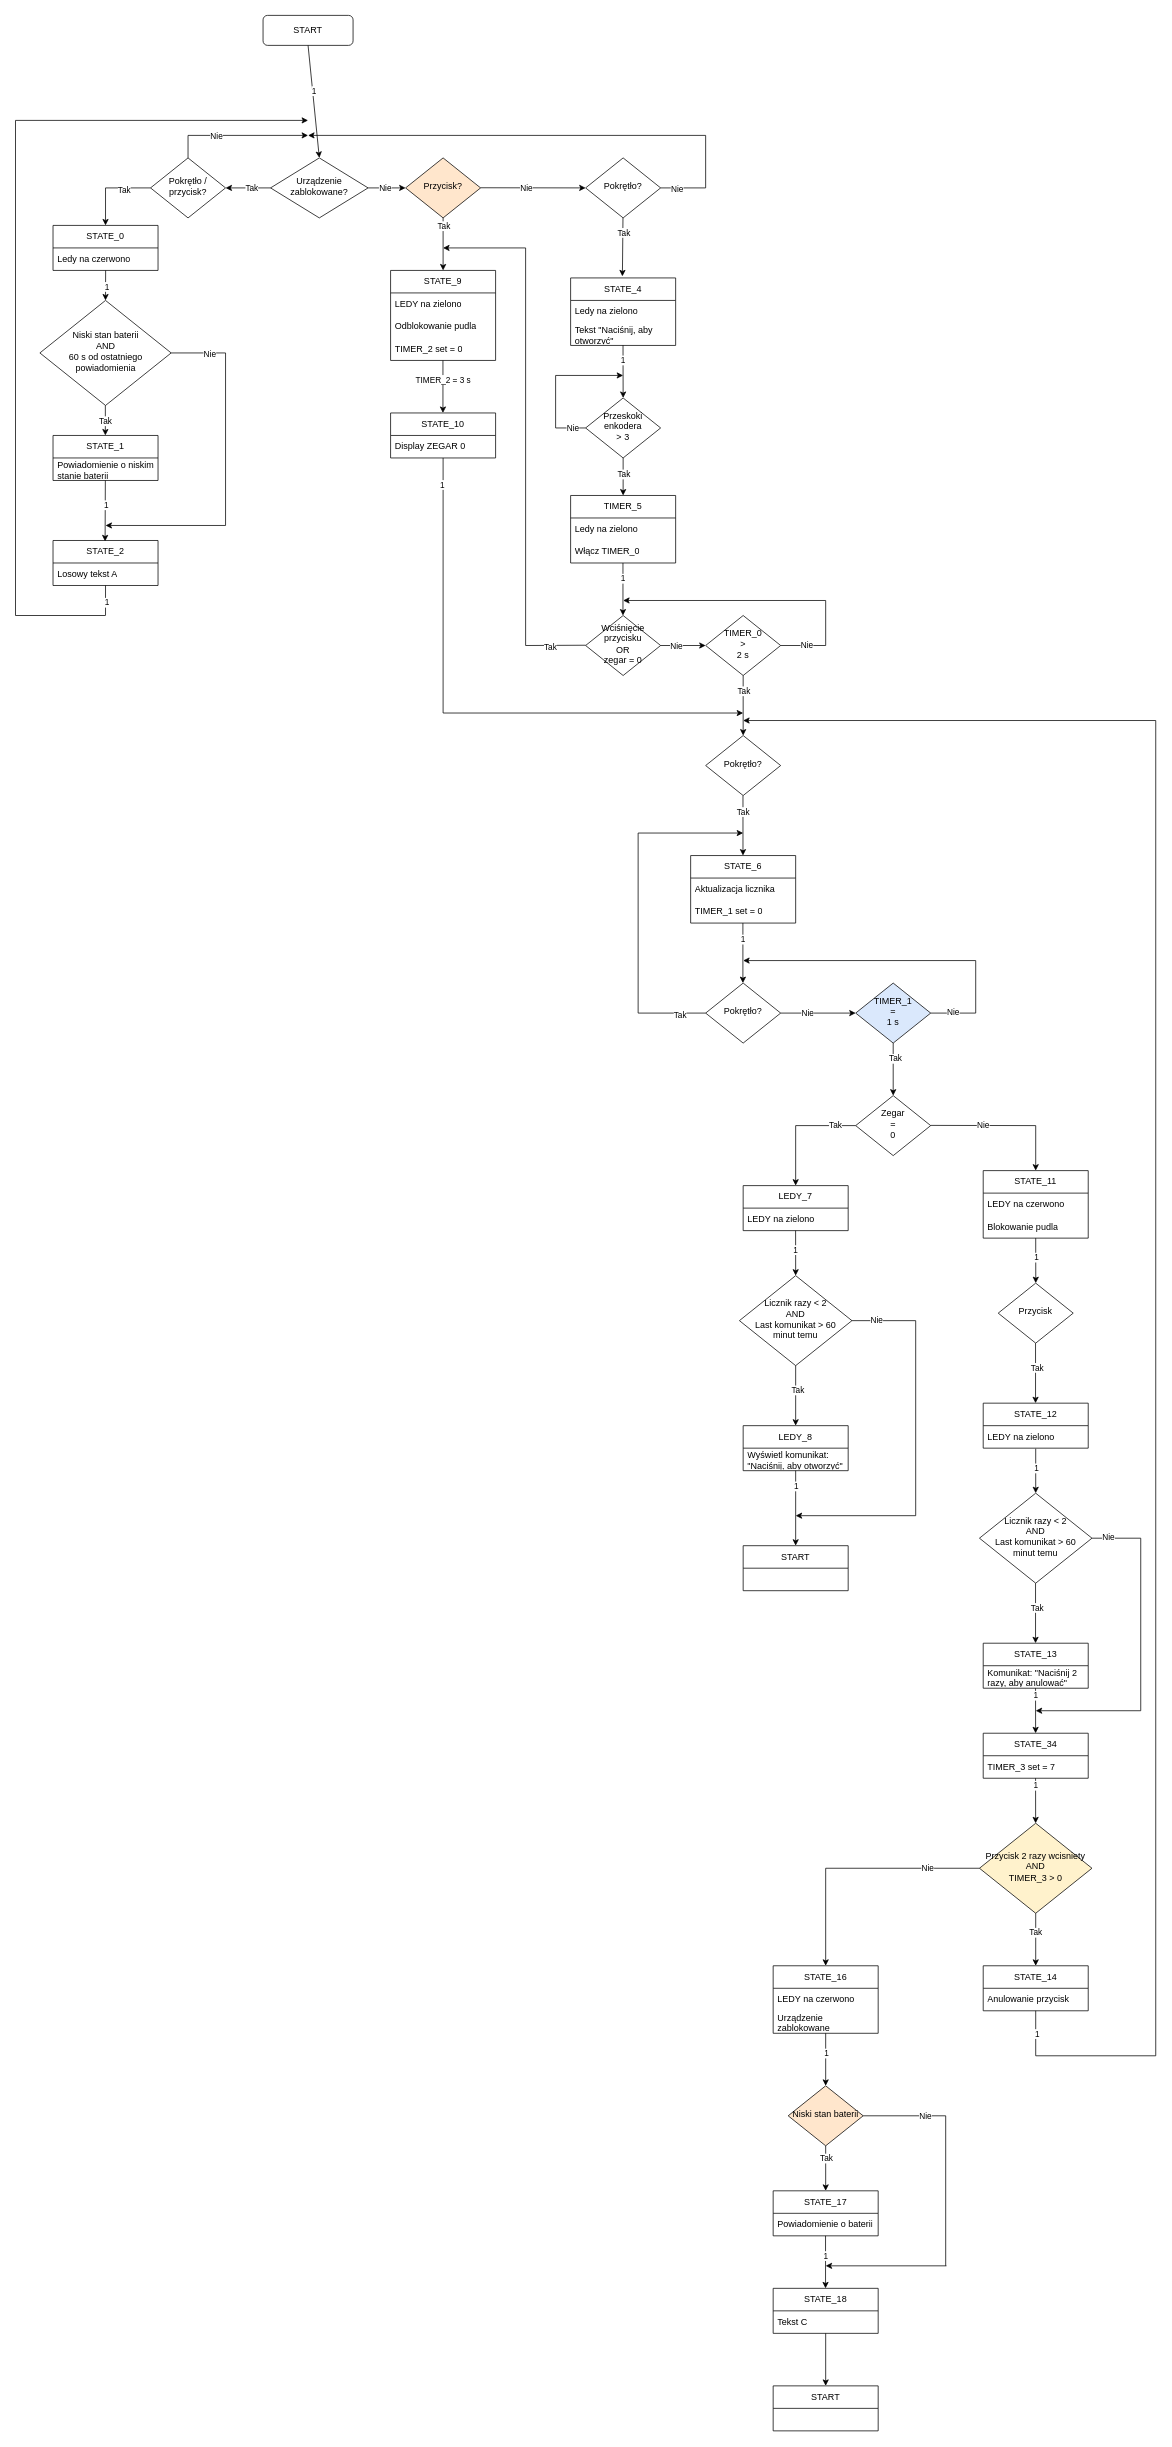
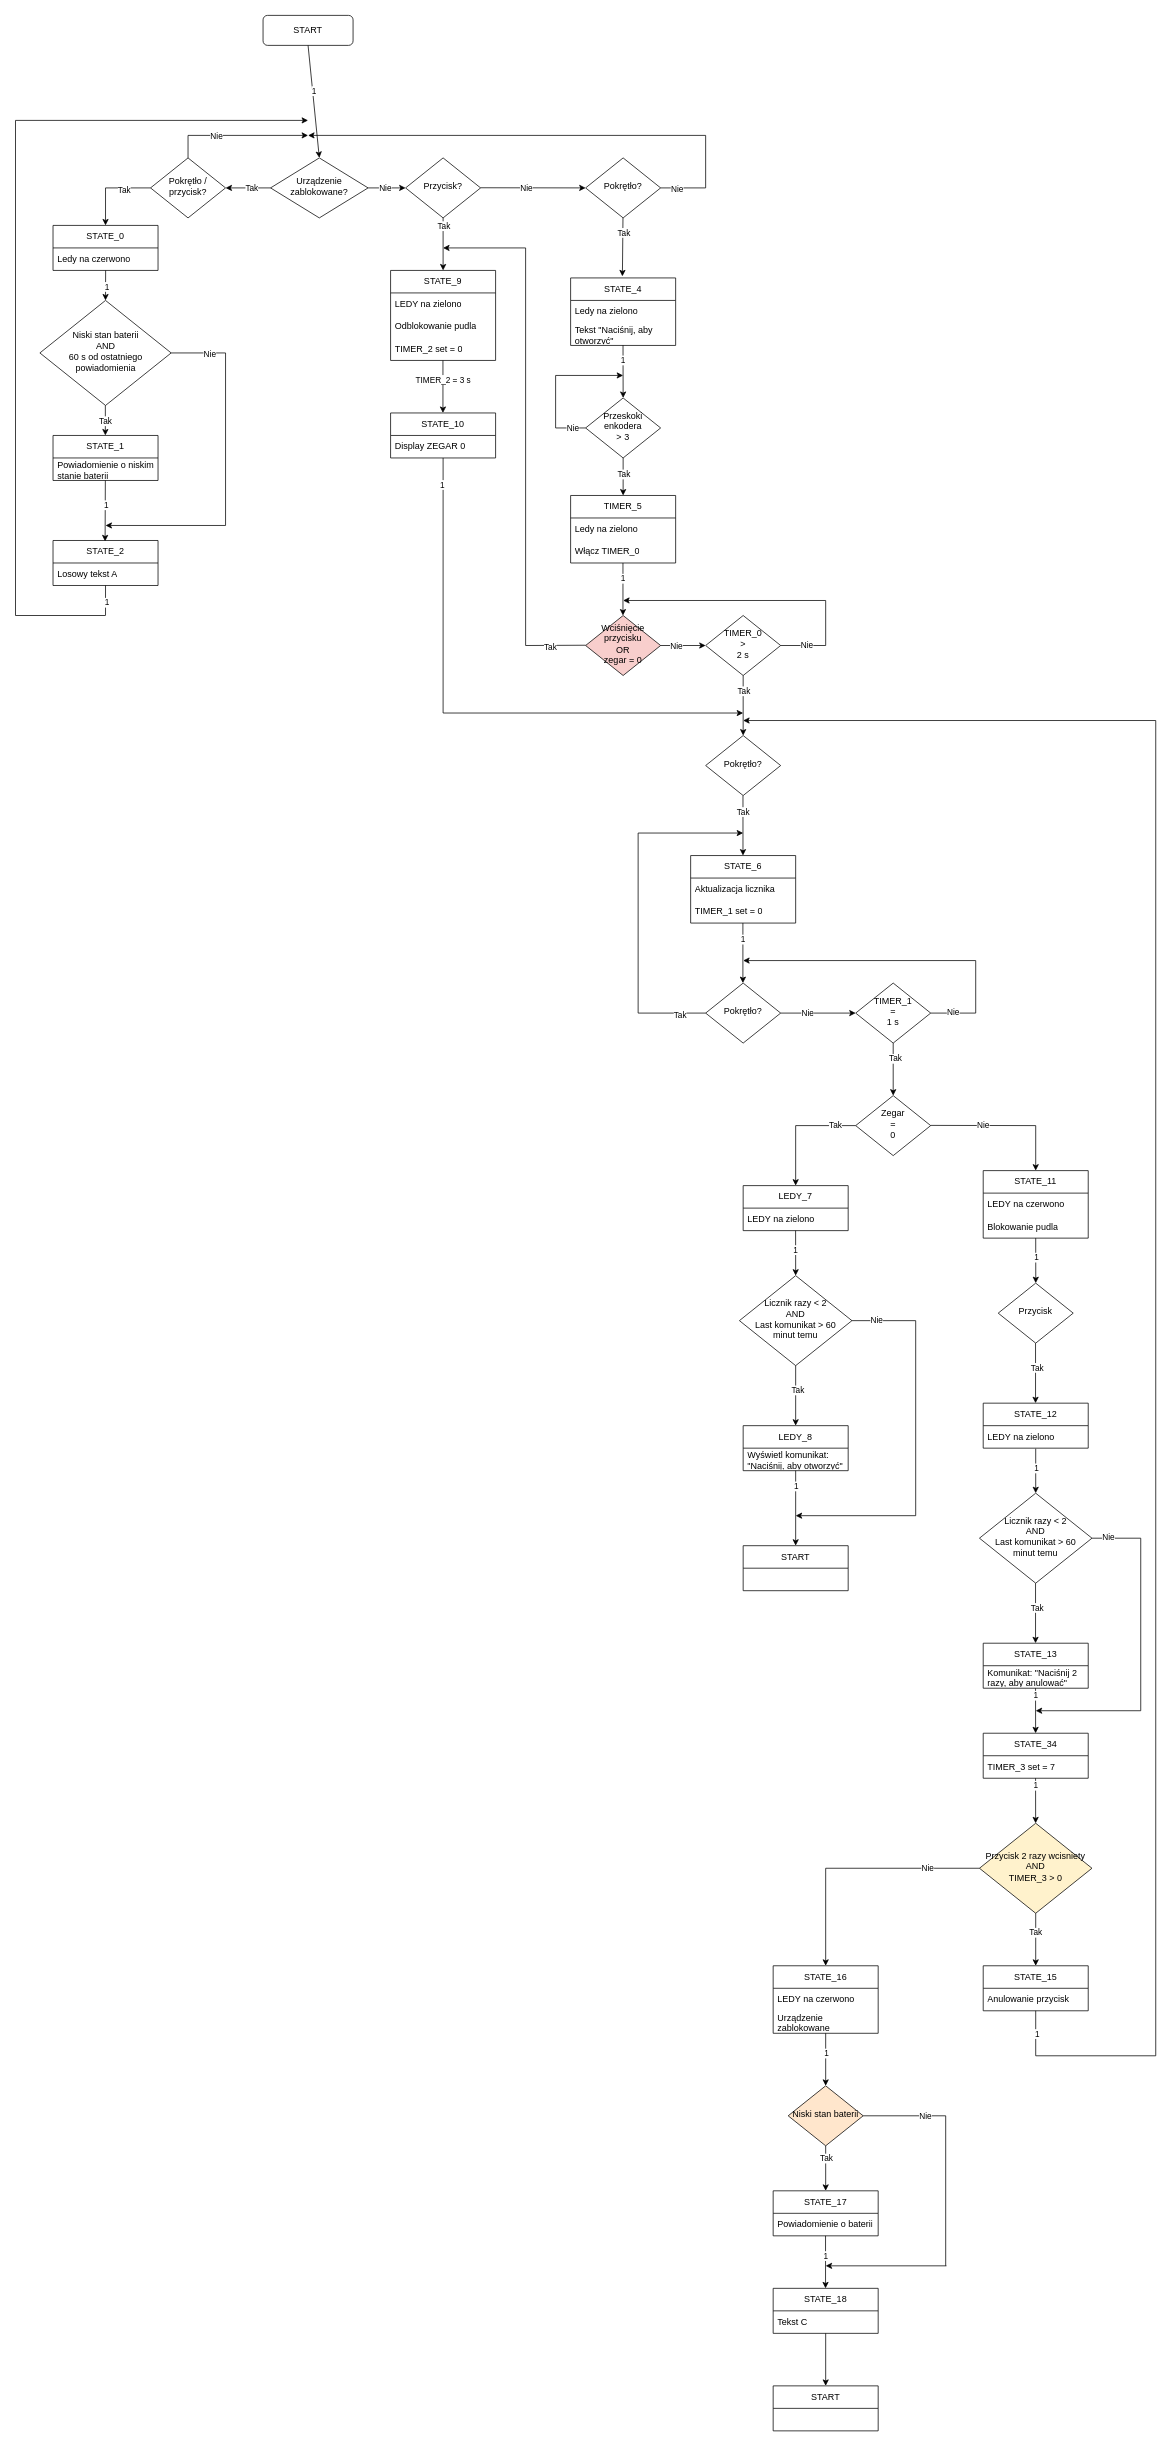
- <mxCell id="39" value="Przycisk?" style="rhombus;whiteSpace=wrap;html=1;shadow=0;fontFamily=Helvetica;fontSize=12;align=center;strokeWidth=1;spacing=6;spacingTop=-4;fillColor=#ffe6cc;" parent="1" vertex="1"><mxGeometry x="540" y="210" width="100" height="80" as="geometry" /></mxCell>
+ <mxCell id="39" value="Przycisk?" style="rhombus;whiteSpace=wrap;html=1;shadow=0;fontFamily=Helvetica;fontSize=12;align=center;strokeWidth=1;spacing=6;spacingTop=-4;" parent="1" vertex="1"><mxGeometry x="540" y="210" width="100" height="80" as="geometry" /></mxCell>
- <mxCell id="66" value="Wciśnięcie przycisku&lt;br&gt;OR&lt;br&gt;zegar = 0" style="rhombus;whiteSpace=wrap;html=1;shadow=0;fontFamily=Helvetica;fontSize=12;align=center;strokeWidth=1;spacing=6;spacingTop=-4;" vertex="1" parent="1"><mxGeometry x="780" y="820" width="100" height="80" as="geometry" /></mxCell>
+ <mxCell id="66" value="Wciśnięcie przycisku&lt;br&gt;OR&lt;br&gt;zegar = 0" style="rhombus;whiteSpace=wrap;html=1;shadow=0;fontFamily=Helvetica;fontSize=12;align=center;strokeWidth=1;spacing=6;spacingTop=-4;fillColor=#f8cecc;" vertex="1" parent="1"><mxGeometry x="780" y="820" width="100" height="80" as="geometry" /></mxCell>
- <mxCell id="93" value="TIMER_1&lt;br&gt;=&lt;br&gt;1 s" style="rhombus;whiteSpace=wrap;html=1;shadow=0;fontFamily=Helvetica;fontSize=12;align=center;strokeWidth=1;spacing=6;spacingTop=-4;fillColor=#dae8fc;" vertex="1" parent="1"><mxGeometry x="1140" y="1310" width="100" height="80" as="geometry" /></mxCell>
+ <mxCell id="93" value="TIMER_1&lt;br&gt;=&lt;br&gt;1 s" style="rhombus;whiteSpace=wrap;html=1;shadow=0;fontFamily=Helvetica;fontSize=12;align=center;strokeWidth=1;spacing=6;spacingTop=-4;" vertex="1" parent="1"><mxGeometry x="1140" y="1310" width="100" height="80" as="geometry" /></mxCell>
- <mxCell id="168" value="STATE_14" style="swimlane;fontStyle=0;childLayout=stackLayout;horizontal=1;startSize=30;horizontalStack=0;resizeParent=1;resizeParentMax=0;resizeLast=0;collapsible=1;marginBottom=0;whiteSpace=wrap;html=1;" vertex="1" parent="1"><mxGeometry x="1310" y="2620" width="140" height="60" as="geometry" /></mxCell>
+ <mxCell id="168" value="STATE_15" style="swimlane;fontStyle=0;childLayout=stackLayout;horizontal=1;startSize=30;horizontalStack=0;resizeParent=1;resizeParentMax=0;resizeLast=0;collapsible=1;marginBottom=0;whiteSpace=wrap;html=1;" vertex="1" parent="1"><mxGeometry x="1310" y="2620" width="140" height="60" as="geometry" /></mxCell>
